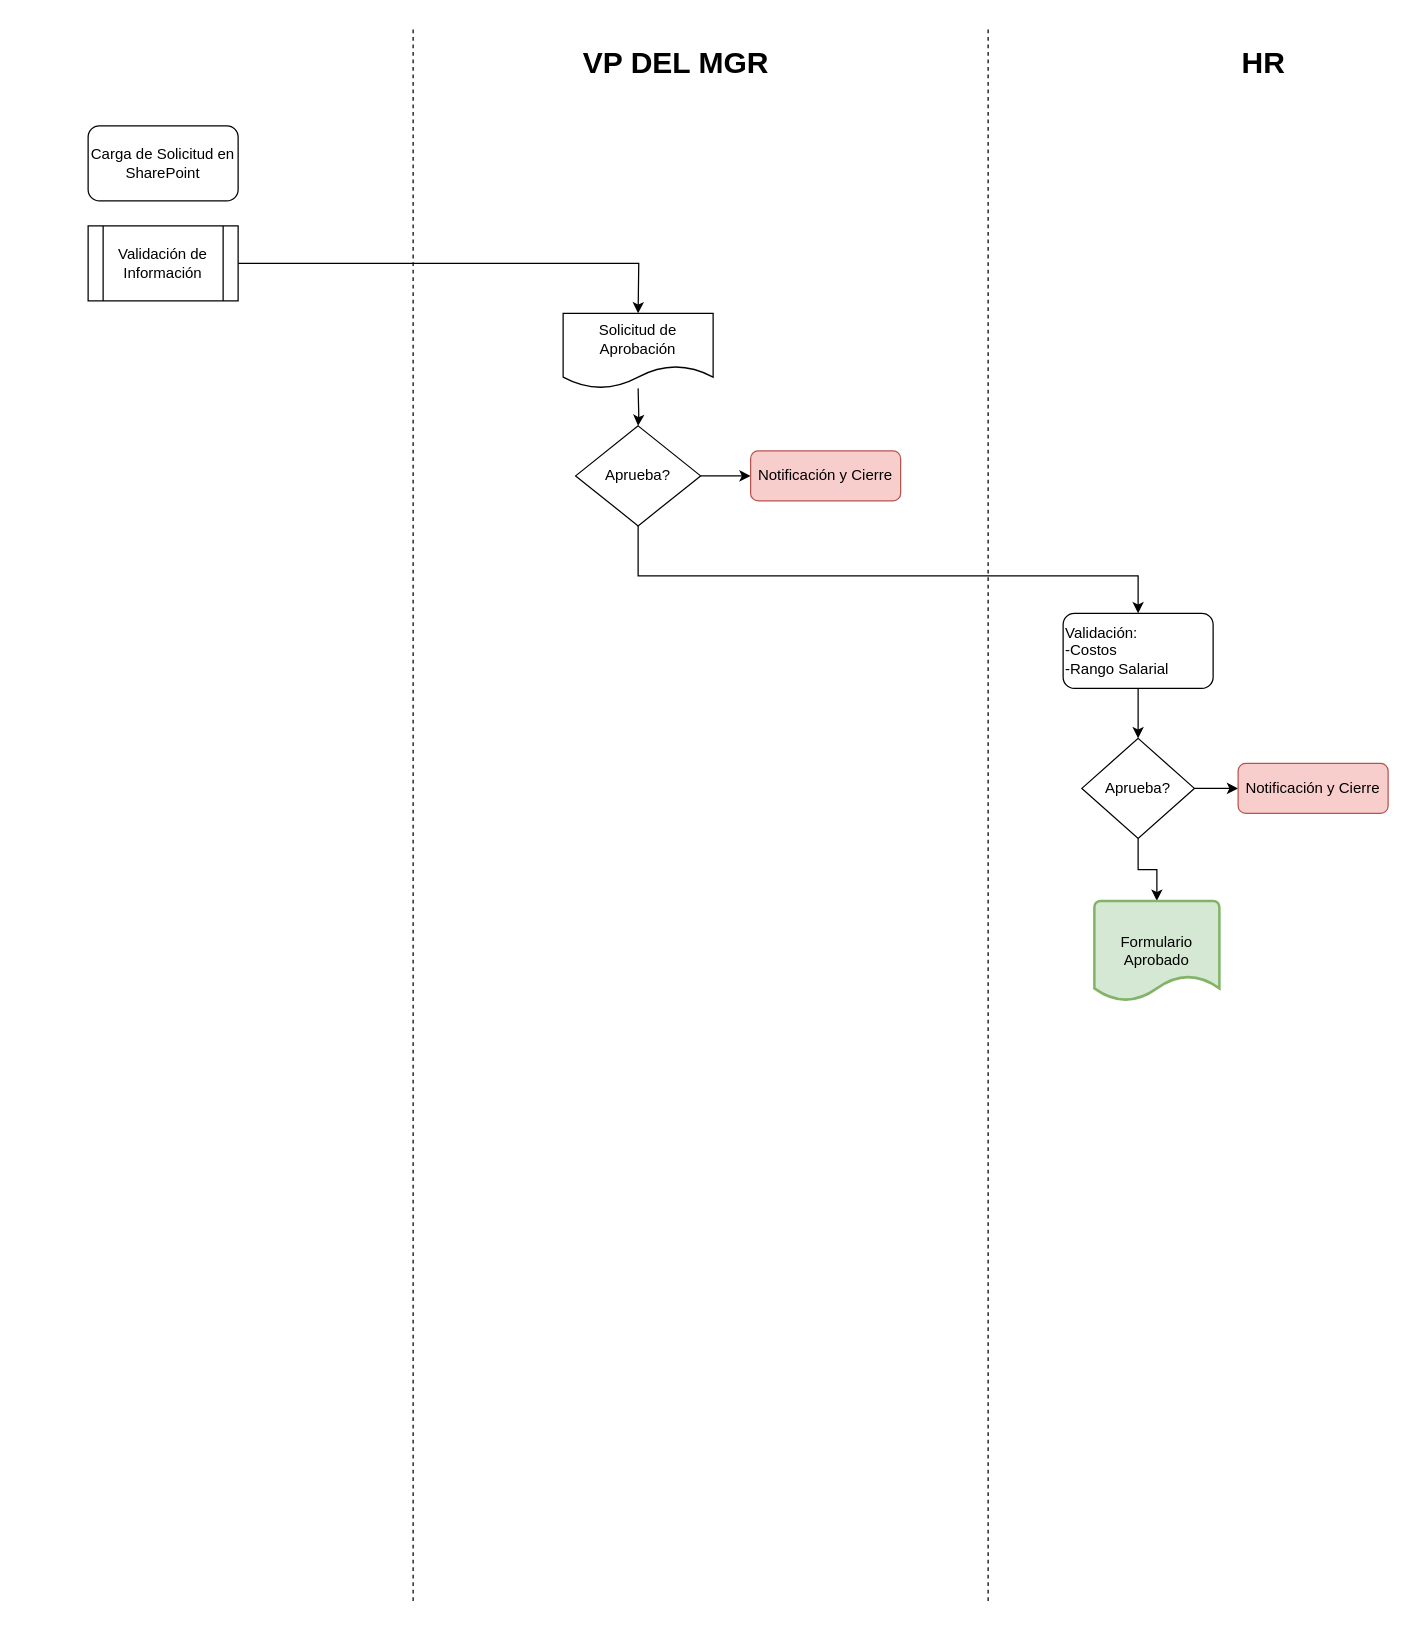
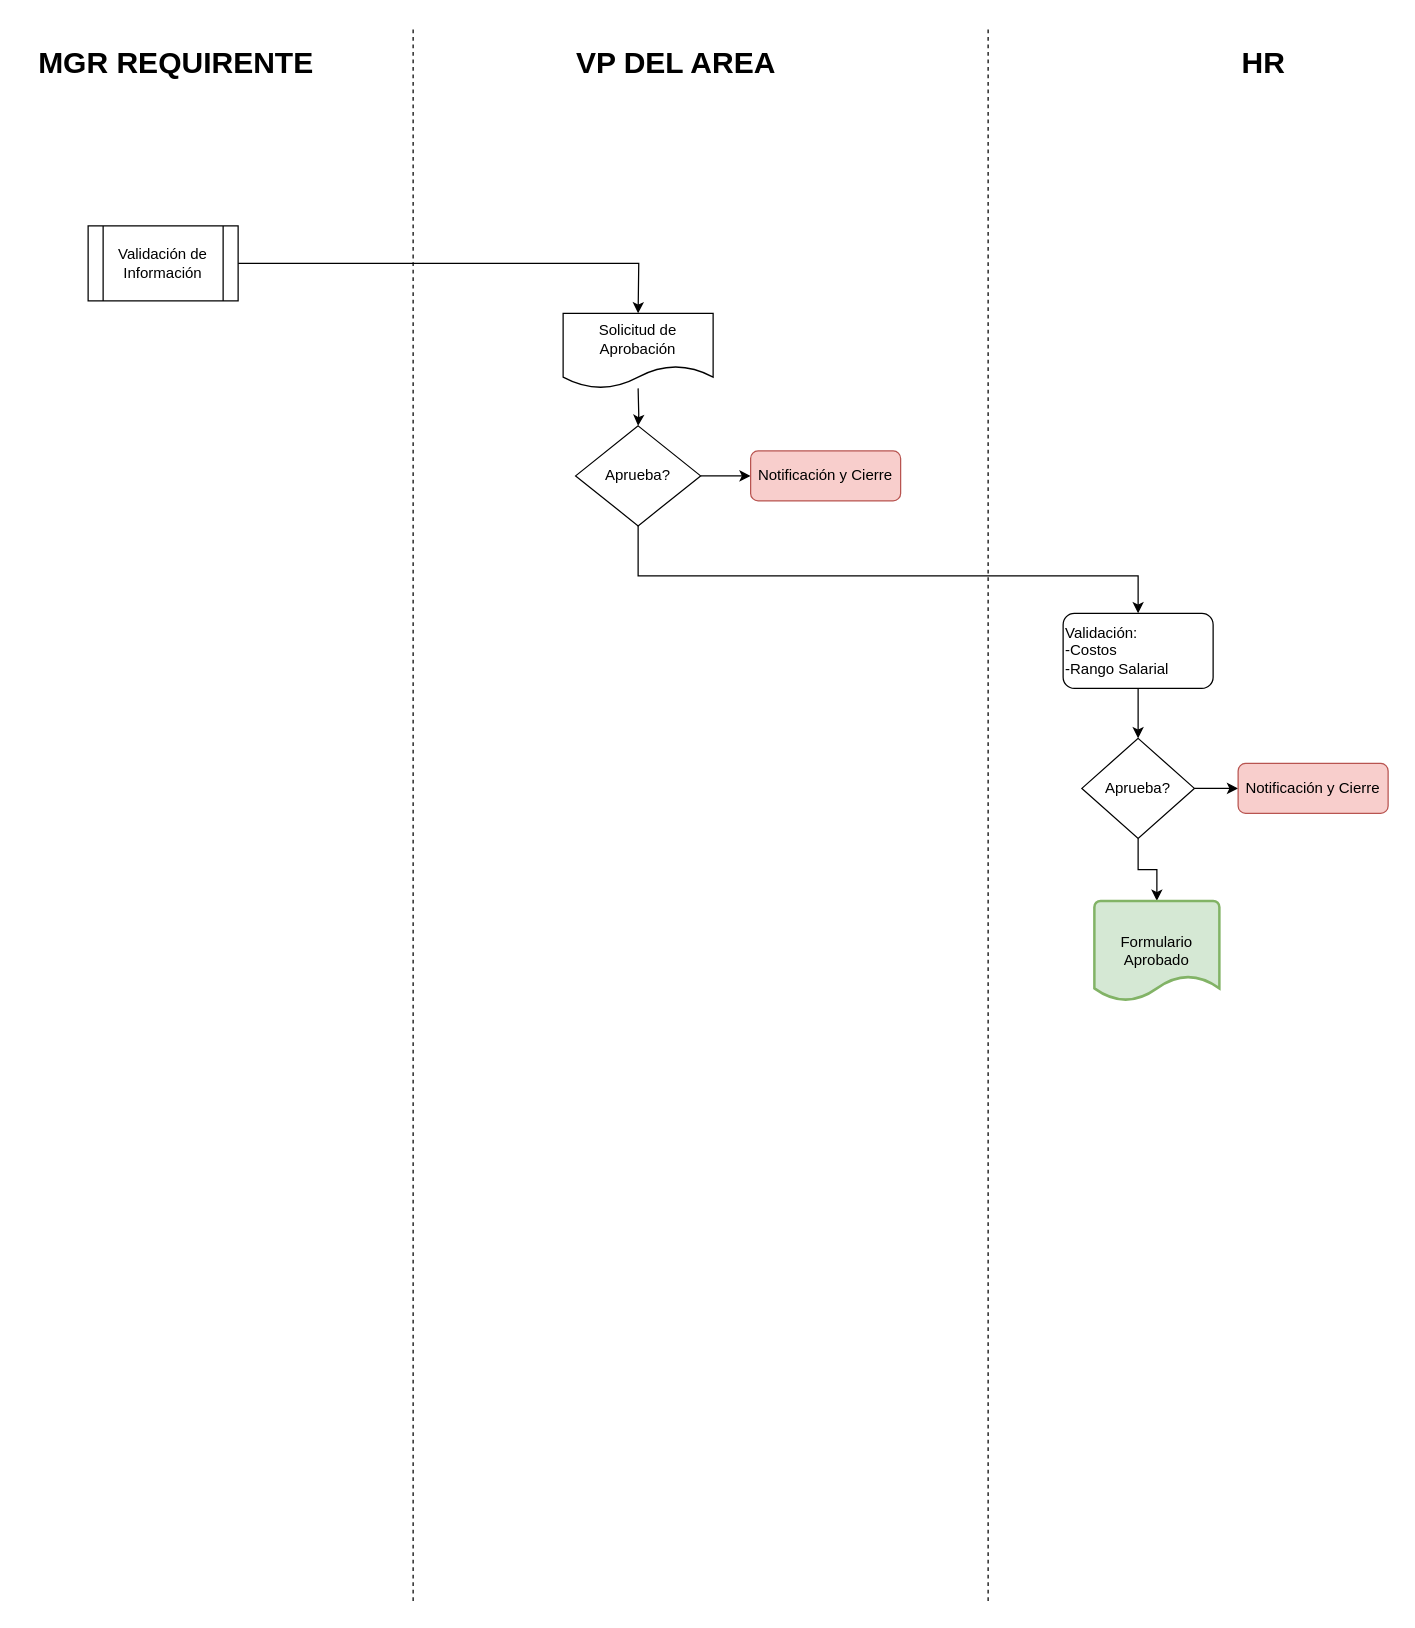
+ <mxCell id="2" value="&lt;b&gt;&lt;font style=&quot;font-size: 24px;&quot;&gt;MGR REQUIRENTE&lt;/font&gt;&lt;/b&gt;" style="text;html=1;align=center;verticalAlign=middle;resizable=0;points=[];autosize=1;strokeColor=none;fillColor=none;" vertex="1" parent="1"><mxGeometry x="20" y="30" width="240" height="40" as="geometry" /></mxCell>
- <mxCell id="4" value="&lt;b&gt;&lt;font style=&quot;font-size: 24px;&quot;&gt;VP DEL MGR&lt;/font&gt;&lt;/b&gt;" style="text;html=1;align=center;verticalAlign=middle;resizable=0;points=[];autosize=1;strokeColor=none;fillColor=none;" vertex="1" parent="1"><mxGeometry x="450" y="30" width="180" height="40" as="geometry" /></mxCell>
+ <mxCell id="4" value="&lt;b&gt;&lt;font style=&quot;font-size: 24px;&quot;&gt;VP DEL AREA&lt;/font&gt;&lt;/b&gt;" style="text;html=1;align=center;verticalAlign=middle;resizable=0;points=[];autosize=1;strokeColor=none;fillColor=none;" vertex="1" parent="1"><mxGeometry x="450" y="30" width="180" height="40" as="geometry" /></mxCell>
- <mxCell id="5" value="Carga de Solicitud en SharePoint" style="rounded=1;whiteSpace=wrap;html=1;" vertex="1" parent="1"><mxGeometry x="70" y="100" width="120" height="60" as="geometry" /></mxCell>
